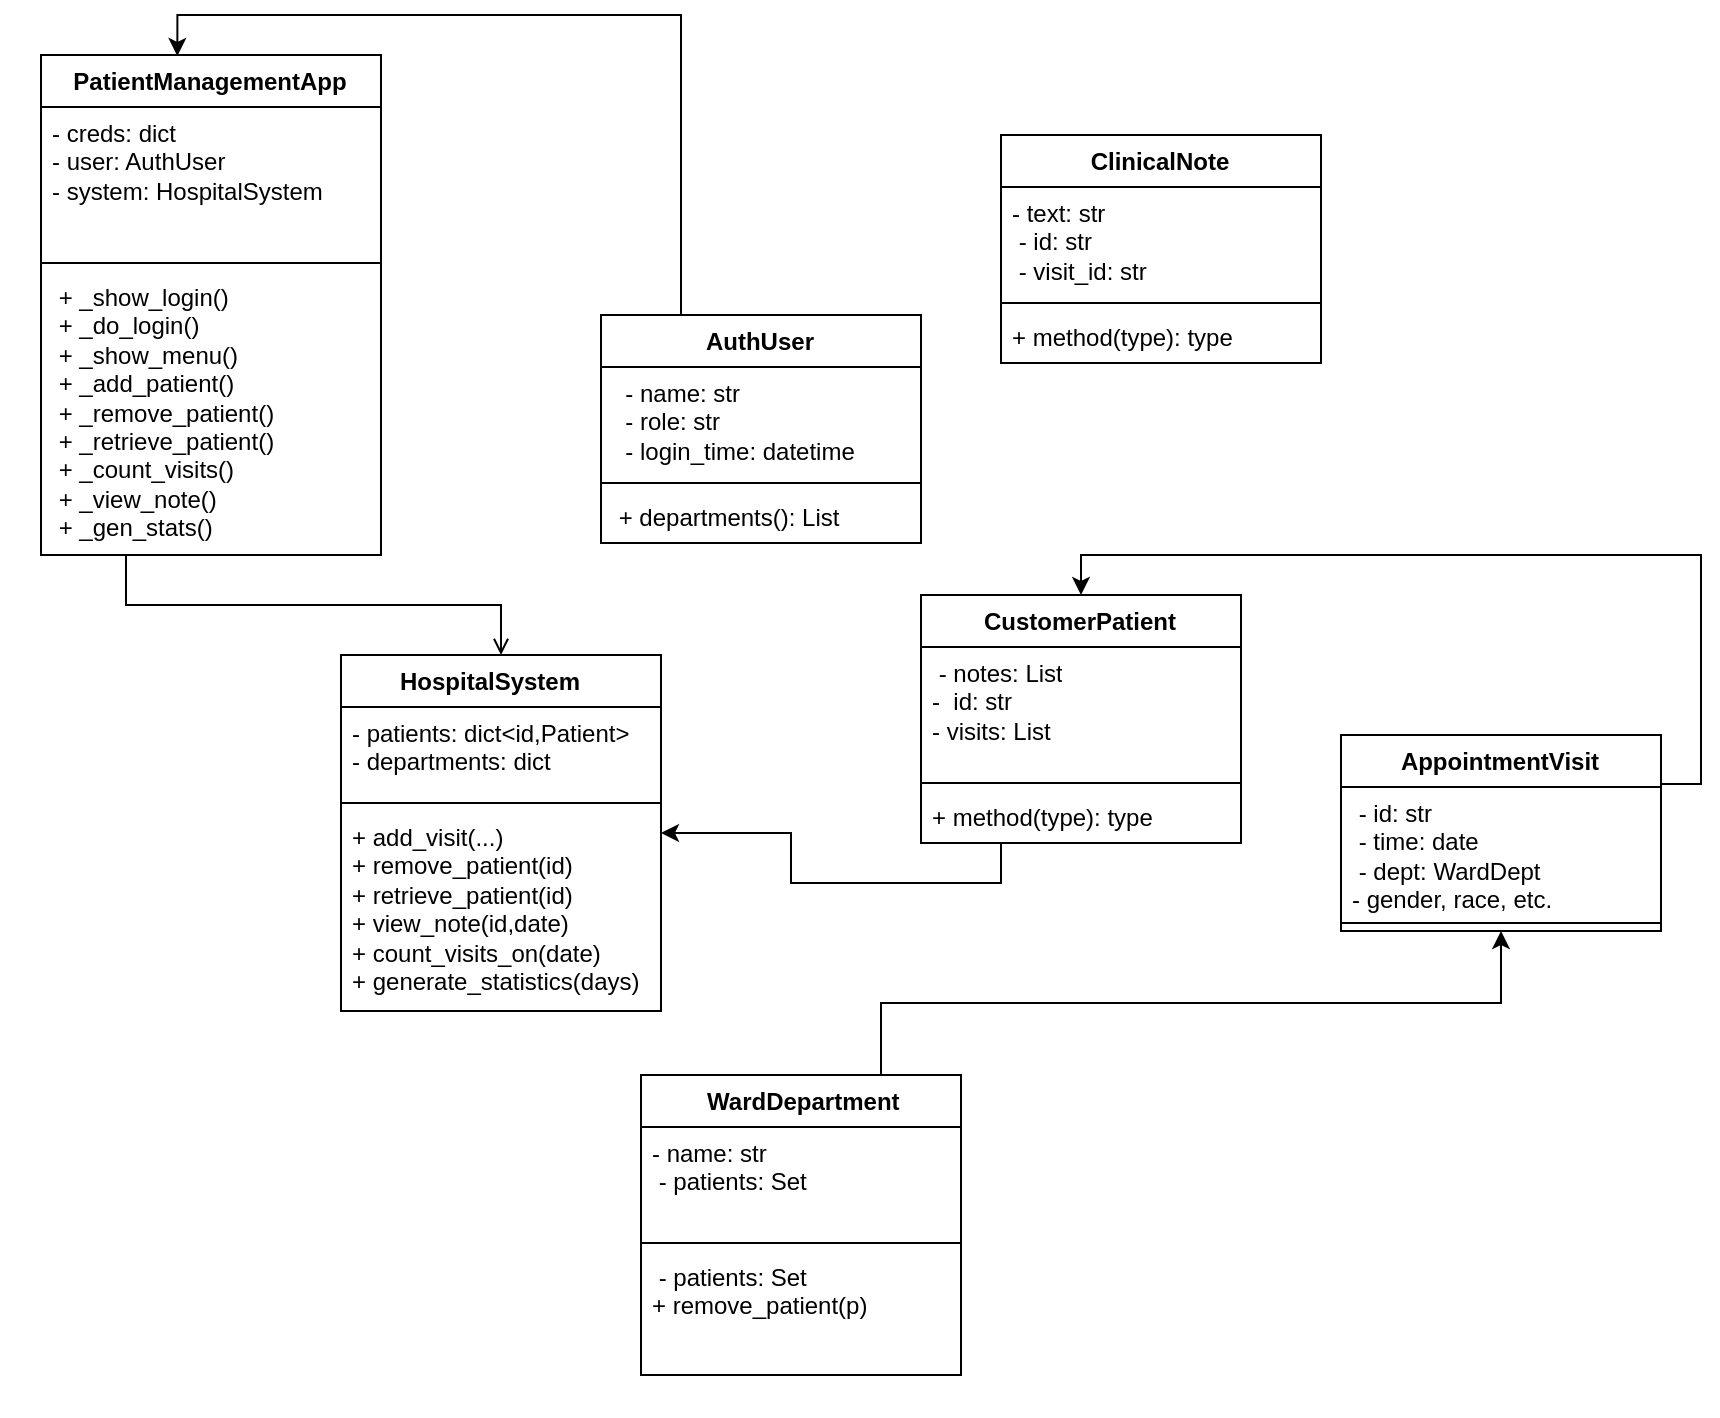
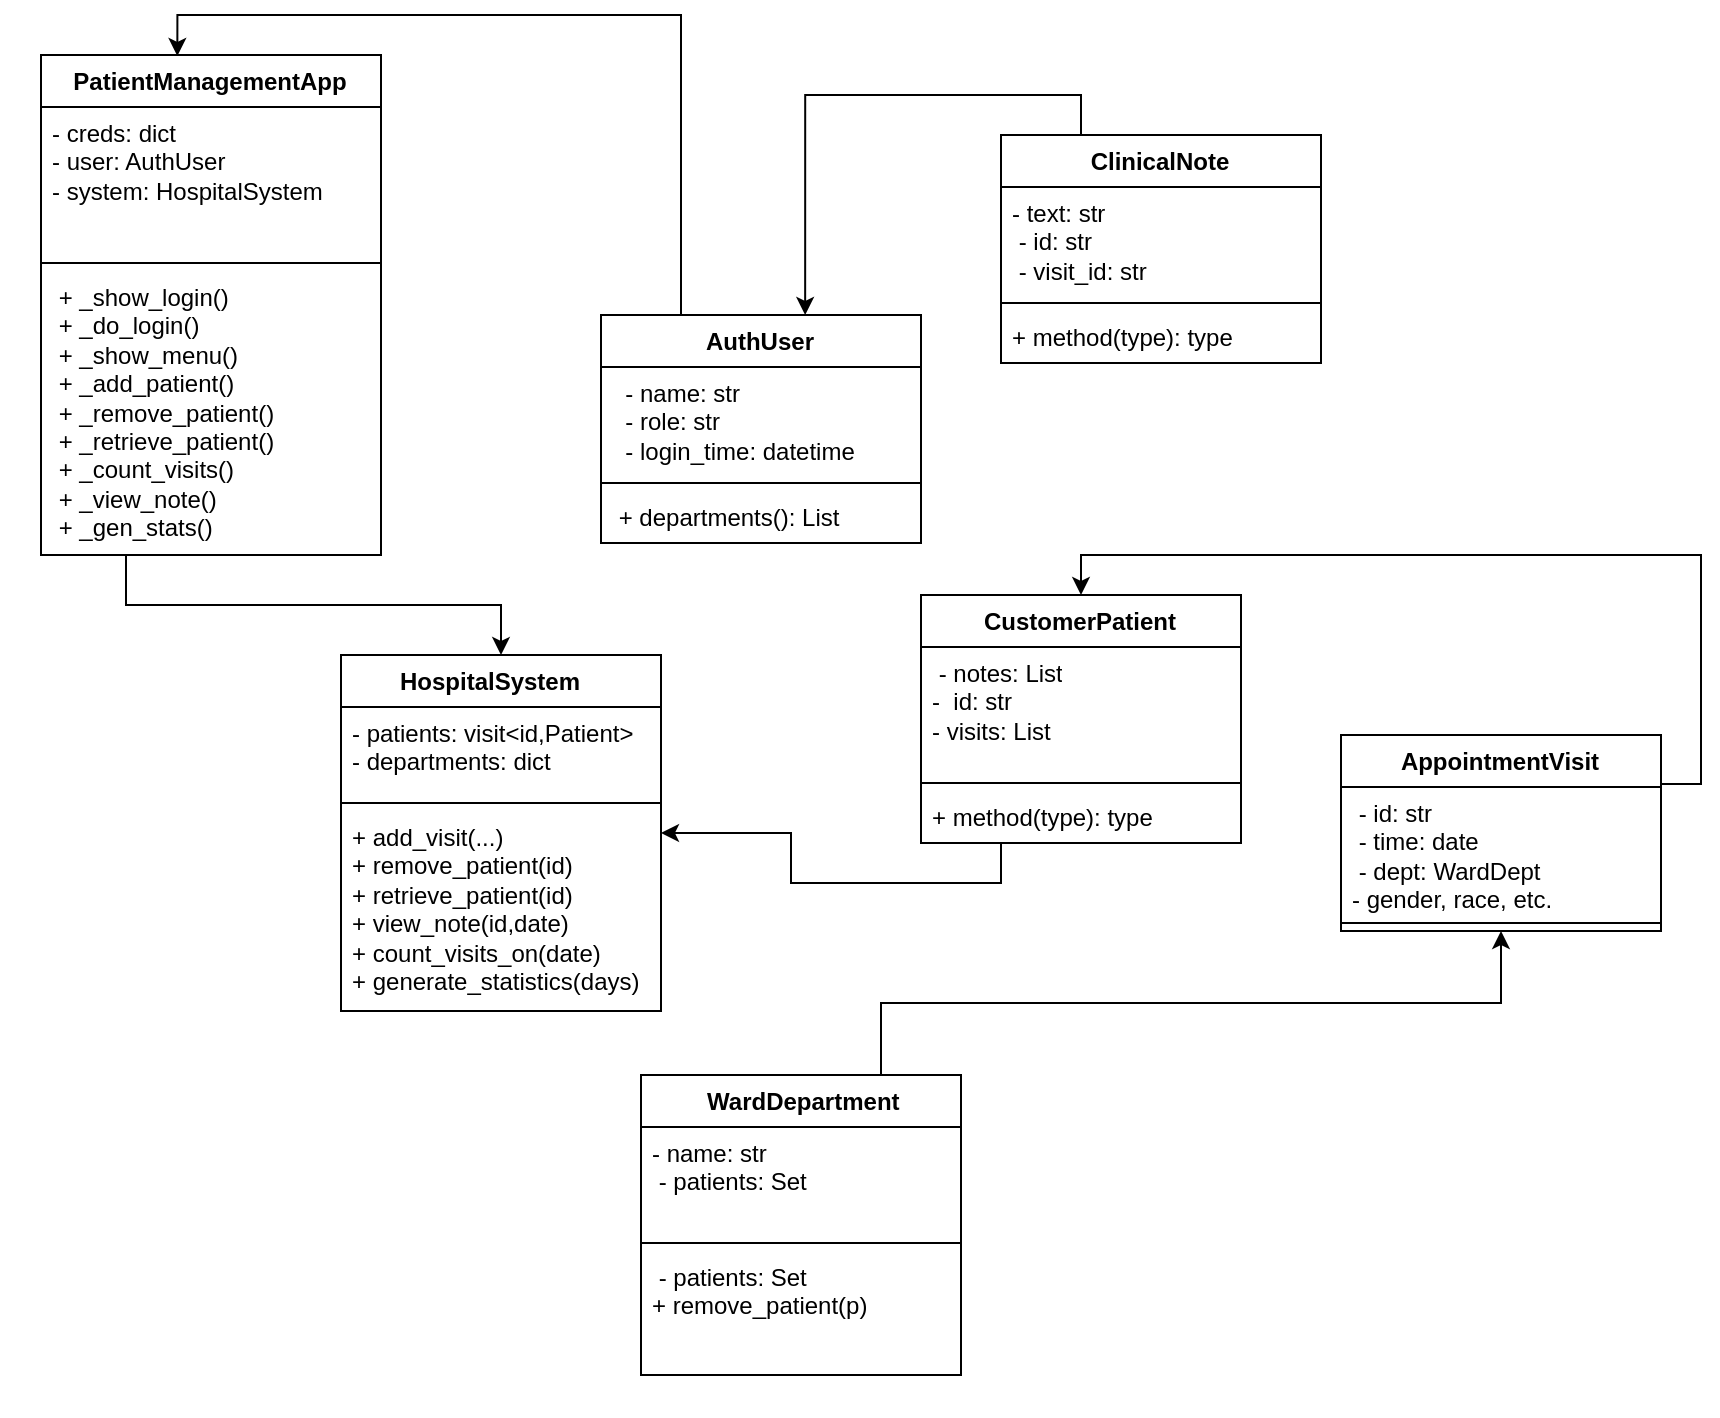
+ <mxCell id="29" style="edgeStyle=orthogonalEdgeStyle;rounded=0;orthogonalLoop=1;jettySize=auto;html=1;exitX=0.25;exitY=0;exitDx=0;exitDy=0;entryX=0.638;entryY=0;entryDx=0;entryDy=0;entryPerimeter=0;" edge="1" parent="1" source="25" target="14"><mxGeometry relative="1" as="geometry" /></mxCell>
- <mxCell id="2" style="edgeStyle=orthogonalEdgeStyle;rounded=0;orthogonalLoop=1;jettySize=auto;html=1;exitX=0.25;exitY=1;exitDx=0;exitDy=0;endArrow=open;" edge="1" parent="1" source="3" target="7"><mxGeometry relative="1" as="geometry" /></mxCell>
+ <mxCell id="2" style="edgeStyle=orthogonalEdgeStyle;rounded=0;orthogonalLoop=1;jettySize=auto;html=1;exitX=0.25;exitY=1;exitDx=0;exitDy=0;" edge="1" parent="1" source="3" target="7"><mxGeometry relative="1" as="geometry" /></mxCell>
- <mxCell id="8" value="- patients: dict&amp;lt;id,Patient&amp;gt;&lt;br&gt;- departments: dict&amp;nbsp;&amp;nbsp;&amp;nbsp;&amp;nbsp;&amp;nbsp;&amp;nbsp;&amp;nbsp;&amp;nbsp; " style="text;strokeColor=none;fillColor=none;align=left;verticalAlign=top;spacingLeft=4;spacingRight=4;overflow=hidden;rotatable=0;points=[[0,0.5],[1,0.5]];portConstraint=eastwest;whiteSpace=wrap;html=1;" vertex="1" parent="7"><mxGeometry y="26" width="160" height="44" as="geometry" /></mxCell>
+ <mxCell id="8" value="- patients: visit&amp;lt;id,Patient&amp;gt;&lt;br&gt;- departments: dict&amp;nbsp;&amp;nbsp;&amp;nbsp;&amp;nbsp;&amp;nbsp;&amp;nbsp;&amp;nbsp;&amp;nbsp; " style="text;strokeColor=none;fillColor=none;align=left;verticalAlign=top;spacingLeft=4;spacingRight=4;overflow=hidden;rotatable=0;points=[[0,0.5],[1,0.5]];portConstraint=eastwest;whiteSpace=wrap;html=1;" vertex="1" parent="7"><mxGeometry y="26" width="160" height="44" as="geometry" /></mxCell>
